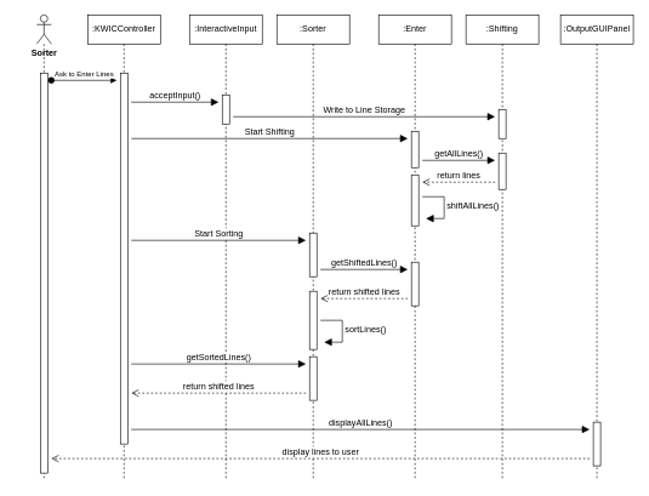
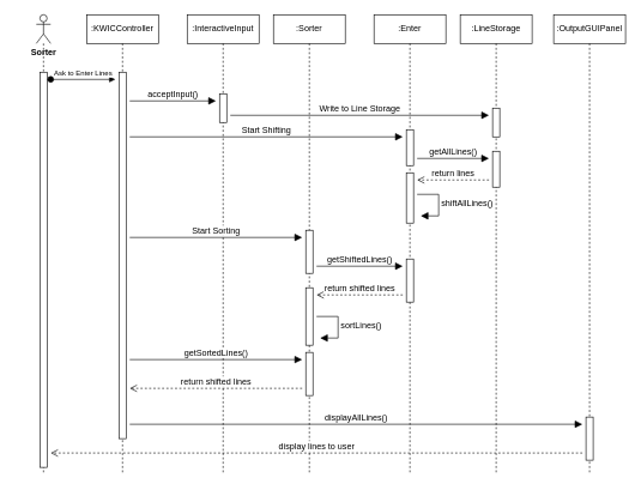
- <mxCell id="20" value=":Shifting" style="shape=umlLifeline;perimeter=lifelinePerimeter;whiteSpace=wrap;html=1;container=1;dropTarget=0;collapsible=0;recursiveResize=0;outlineConnect=0;portConstraint=eastwest;newEdgeStyle={&quot;curved&quot;:0,&quot;rounded&quot;:0};" vertex="1" parent="1"><mxGeometry x="640" y="20" width="100" height="640" as="geometry" /></mxCell>
+ <mxCell id="20" value=":LineStorage" style="shape=umlLifeline;perimeter=lifelinePerimeter;whiteSpace=wrap;html=1;container=1;dropTarget=0;collapsible=0;recursiveResize=0;outlineConnect=0;portConstraint=eastwest;newEdgeStyle={&quot;curved&quot;:0,&quot;rounded&quot;:0};" vertex="1" parent="1"><mxGeometry x="640" y="20" width="100" height="640" as="geometry" /></mxCell>
